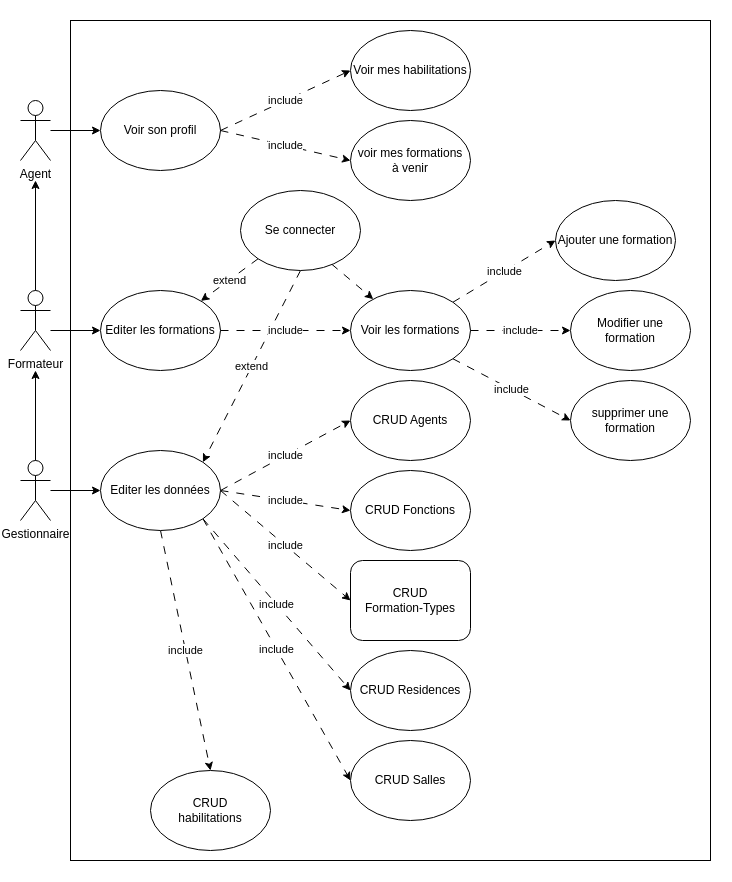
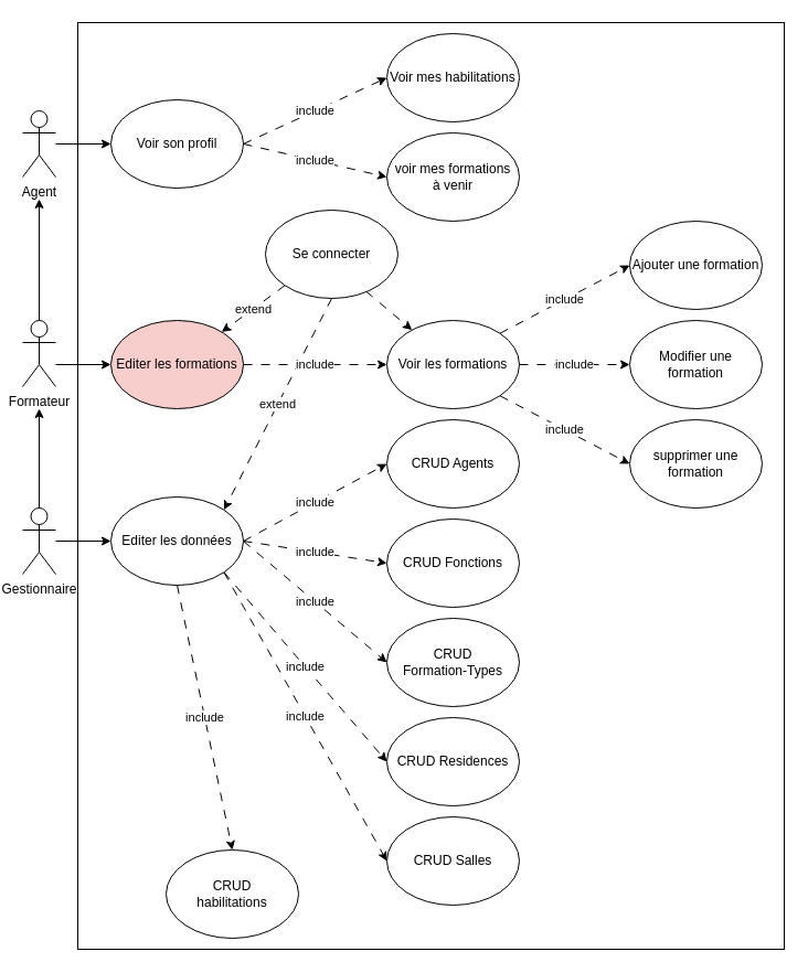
- <mxCell id="30" value="Ajouter une formation" style="ellipse;whiteSpace=wrap;html=1;" vertex="1" parent="1"><mxGeometry x="555" y="200" width="120" height="80" as="geometry" /></mxCell>
+ <mxCell id="30" value="Ajouter une formation" style="ellipse;whiteSpace=wrap;html=1;" vertex="1" parent="1"><mxGeometry x="570" y="200" width="120" height="80" as="geometry" /></mxCell>
- <mxCell id="13" value="Editer les formations" style="ellipse;whiteSpace=wrap;html=1;" vertex="1" parent="1"><mxGeometry x="100" y="290" width="120" height="80" as="geometry" /></mxCell>
+ <mxCell id="13" value="Editer les formations" style="ellipse;whiteSpace=wrap;html=1;fillColor=#f8cecc;" vertex="1" parent="1"><mxGeometry x="100" y="290" width="120" height="80" as="geometry" /></mxCell>
- <mxCell id="38" value="CRUD&lt;br&gt;Formation-Types" style="whiteSpace=wrap;html=1;rounded=1;" vertex="1" parent="1"><mxGeometry x="350" y="560" width="120" height="80" as="geometry" /></mxCell>
+ <mxCell id="38" value="CRUD&lt;br&gt;Formation-Types" style="ellipse;whiteSpace=wrap;html=1;" vertex="1" parent="1"><mxGeometry x="350" y="560" width="120" height="80" as="geometry" /></mxCell>
